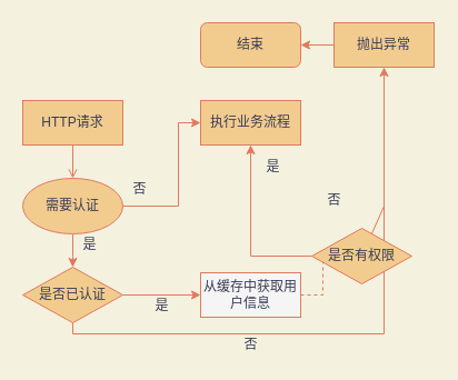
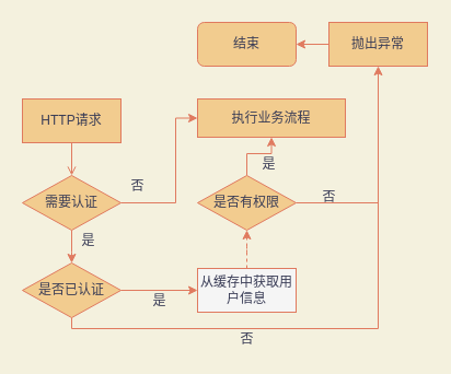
- <mxCell id="19" value="执行业务流程" style="whiteSpace=wrap;html=1;rounded=0;fillColor=#F2CC8F;strokeColor=#E07A5F;fontColor=#393C56;" vertex="1" parent="1"><mxGeometry x="180" y="90" width="90" height="40" as="geometry" /></mxCell>
+ <mxCell id="19" value="执行业务流程" style="whiteSpace=wrap;html=1;rounded=0;fillColor=#F2CC8F;strokeColor=#E07A5F;fontColor=#393C56;" vertex="1" parent="1"><mxGeometry x="180" y="90" width="135" height="35" as="geometry" /></mxCell>
- <mxCell id="6" value="需要认证" style="ellipse;whiteSpace=wrap;html=1;fillColor=#F2CC8F;strokeColor=#E07A5F;fontColor=#393C56;" vertex="1" parent="1"><mxGeometry x="20" y="160" width="90" height="50" as="geometry" /></mxCell>
+ <mxCell id="6" value="需要认证" style="rhombus;whiteSpace=wrap;html=1;rounded=0;fillColor=#F2CC8F;strokeColor=#E07A5F;fontColor=#393C56;" vertex="1" parent="1"><mxGeometry x="20" y="160" width="90" height="50" as="geometry" /></mxCell>
- <mxCell id="16" value="是否有权限" style="rhombus;whiteSpace=wrap;html=1;rounded=0;fillColor=#F2CC8F;strokeColor=#E07A5F;fontColor=#393C56;" vertex="1" parent="1"><mxGeometry x="280" y="205" width="90" height="50" as="geometry" /></mxCell>
+ <mxCell id="16" value="是否有权限" style="rhombus;whiteSpace=wrap;html=1;rounded=0;fillColor=#F2CC8F;strokeColor=#E07A5F;fontColor=#393C56;" vertex="1" parent="1"><mxGeometry x="180" y="160" width="90" height="50" as="geometry" /></mxCell>
